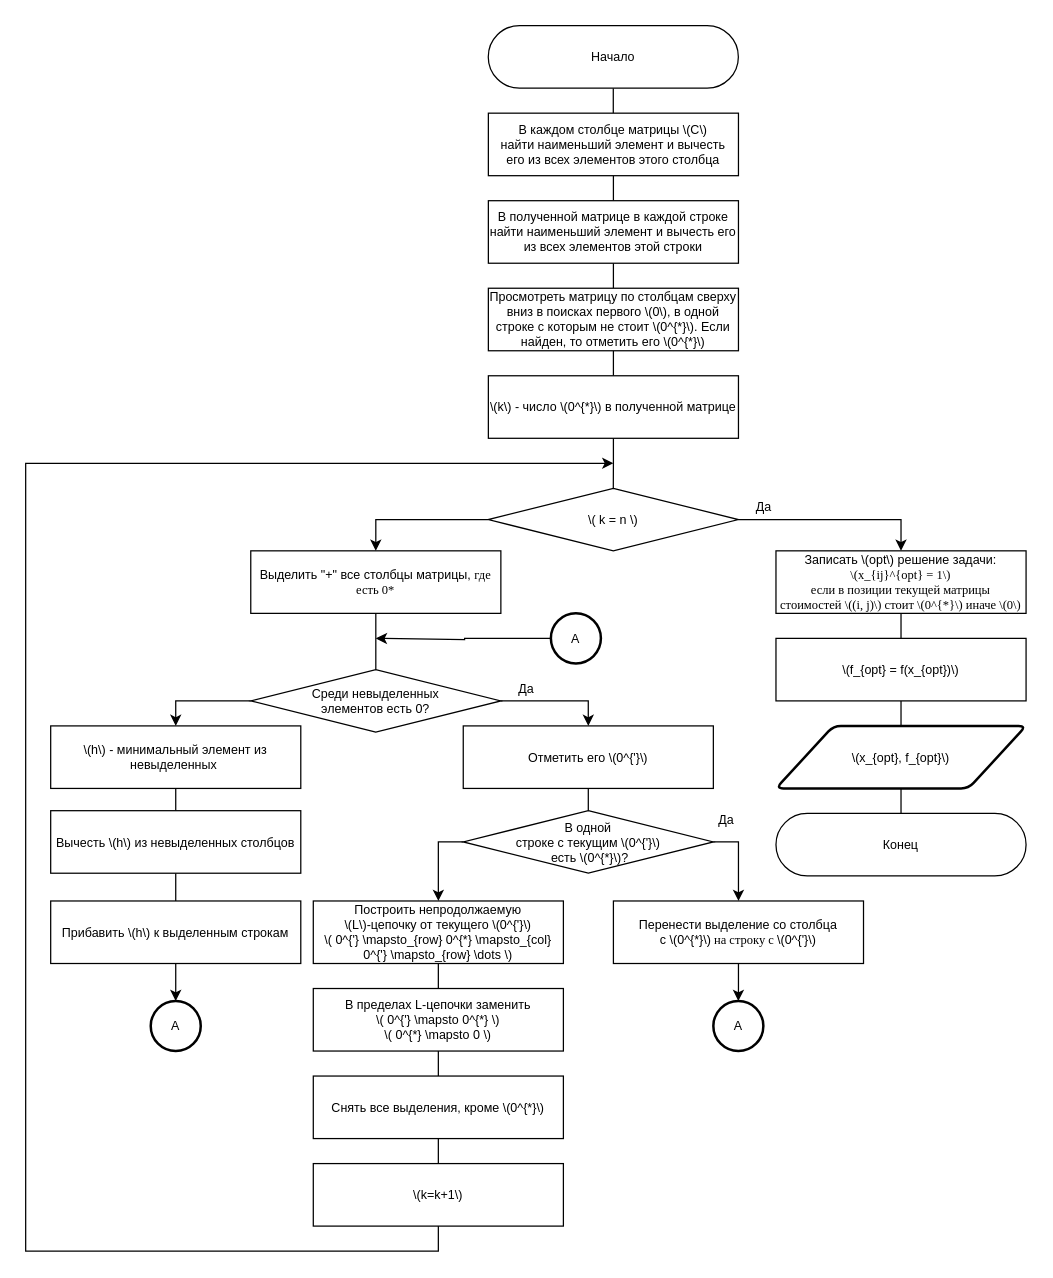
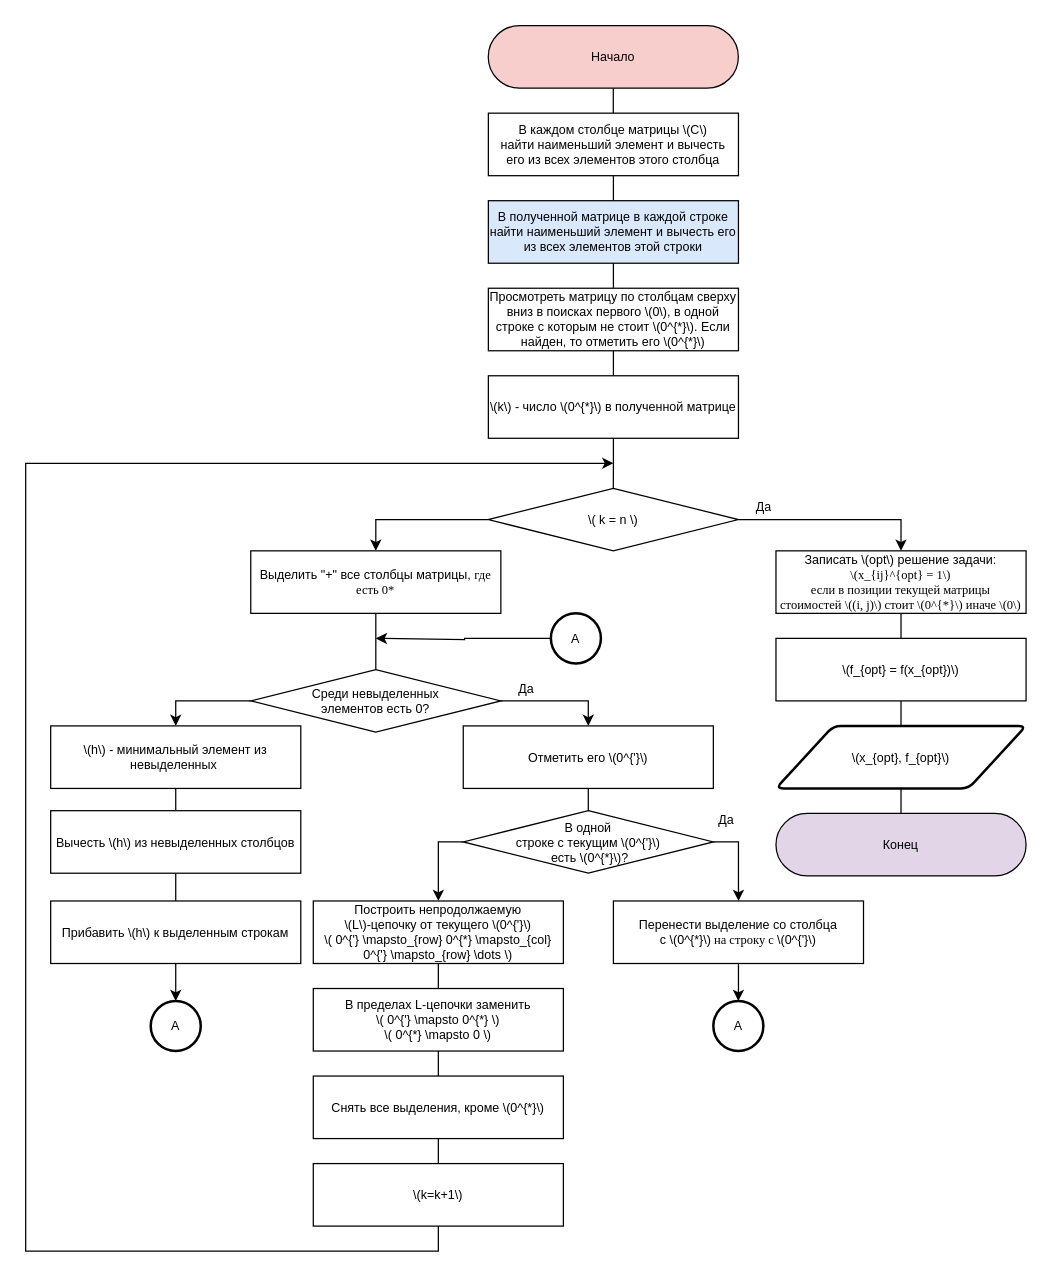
- <mxCell id="8" value="Начало" style="rounded=1;whiteSpace=wrap;html=1;arcSize=50;fontSize=10;" parent="1" vertex="1"><mxGeometry x="389.92" y="20" width="200" height="50" as="geometry" /></mxCell>
+ <mxCell id="8" value="Начало" style="rounded=1;whiteSpace=wrap;html=1;arcSize=50;fontSize=10;fillColor=#f8cecc;" parent="1" vertex="1"><mxGeometry x="389.92" y="20" width="200" height="50" as="geometry" /></mxCell>
- <mxCell id="13" value="&lt;div style=&quot;font-size: 10px;&quot;&gt;В полученной матрице в каждой&amp;nbsp;&lt;span style=&quot;background-color: initial; font-size: 10px;&quot;&gt;строке найти наименьший элемент&amp;nbsp;&lt;/span&gt;&lt;span style=&quot;background-color: initial; font-size: 10px;&quot;&gt;и вычесть его из всех элементов&amp;nbsp;&lt;/span&gt;&lt;span style=&quot;background-color: initial; font-size: 10px;&quot;&gt;этой строки&lt;/span&gt;&lt;/div&gt;" style="rounded=0;whiteSpace=wrap;html=1;fontSize=10;" parent="1" vertex="1"><mxGeometry x="390" y="160" width="200" height="50" as="geometry" /></mxCell>
+ <mxCell id="13" value="&lt;div style=&quot;font-size: 10px;&quot;&gt;В полученной матрице в каждой&amp;nbsp;&lt;span style=&quot;background-color: initial; font-size: 10px;&quot;&gt;строке найти наименьший элемент&amp;nbsp;&lt;/span&gt;&lt;span style=&quot;background-color: initial; font-size: 10px;&quot;&gt;и вычесть его из всех элементов&amp;nbsp;&lt;/span&gt;&lt;span style=&quot;background-color: initial; font-size: 10px;&quot;&gt;этой строки&lt;/span&gt;&lt;/div&gt;" style="rounded=0;whiteSpace=wrap;html=1;fontSize=10;fillColor=#dae8fc;" parent="1" vertex="1"><mxGeometry x="390" y="160" width="200" height="50" as="geometry" /></mxCell>
- <mxCell id="24" value="Конец" style="rounded=1;whiteSpace=wrap;html=1;arcSize=50;fontSize=10;" parent="1" vertex="1"><mxGeometry x="620" y="650" width="200" height="50" as="geometry" /></mxCell>
+ <mxCell id="24" value="Конец" style="rounded=1;whiteSpace=wrap;html=1;arcSize=50;fontSize=10;fillColor=#e1d5e7;" parent="1" vertex="1"><mxGeometry x="620" y="650" width="200" height="50" as="geometry" /></mxCell>
